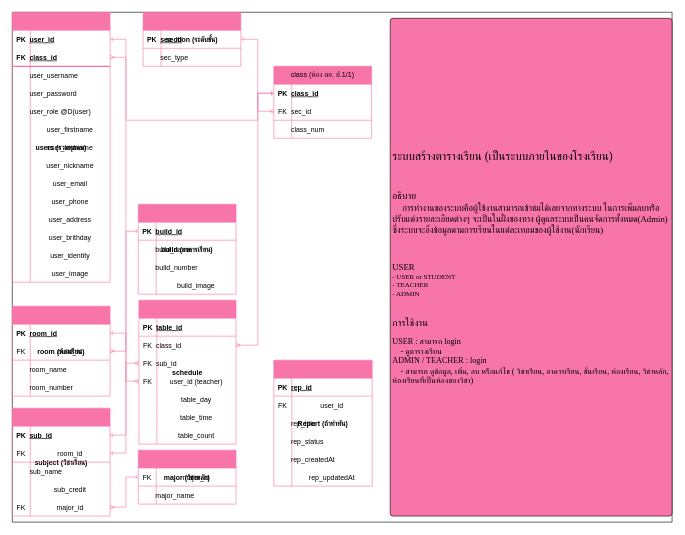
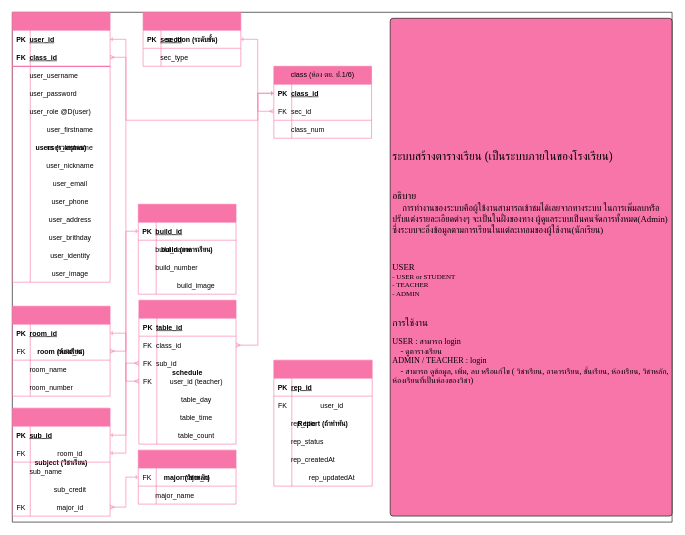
- <mxCell id="50" value="class (ห้อง ตย. ป.1/1)" style="verticalAlign=bottom;align=center;vsdxID=46;fillColor=#F875AA;gradientColor=none;shape=stencil(rZPdDsIgDIWfpreG0Sx6P+d7LBlzRISF4d/bCzZqYJkZi3ctfD2cUgCsxr4ZBHA2OmtO4iZb1wPugXOpe2Gl8xFgDVh1xoqjNRfdUj40gQzR2VyDwp3qWKjg7EEZL1/pgUgl9SzJ5sGCrUbj833wtd1Jpajrz/6/e3q7WWQ1C449rHWbo1rsNojLlSd0+au7Cb3N0k6uLhpzMmIfpC/ZL9EvwPoJ);strokeColor=#F875AA;spacingTop=0;spacingBottom=-24;spacingLeft=-3;spacingRight=-3;points=[];labelBackgroundColor=none;rounded=0;whiteSpace=wrap;html=1;labelBorderColor=none;labelPosition=center;verticalLabelPosition=top;" parent="49" vertex="1"><mxGeometry width="163" height="120" as="geometry" /></mxCell>
+ <mxCell id="50" value="class (ห้อง ตย. ป.1/6)" style="verticalAlign=bottom;align=center;vsdxID=46;fillColor=#F875AA;gradientColor=none;shape=stencil(rZPdDsIgDIWfpreG0Sx6P+d7LBlzRISF4d/bCzZqYJkZi3ctfD2cUgCsxr4ZBHA2OmtO4iZb1wPugXOpe2Gl8xFgDVh1xoqjNRfdUj40gQzR2VyDwp3qWKjg7EEZL1/pgUgl9SzJ5sGCrUbj833wtd1Jpajrz/6/e3q7WWQ1C449rHWbo1rsNojLlSd0+au7Cb3N0k6uLhpzMmIfpC/ZL9EvwPoJ);strokeColor=#F875AA;spacingTop=0;spacingBottom=-24;spacingLeft=-3;spacingRight=-3;points=[];labelBackgroundColor=none;rounded=0;whiteSpace=wrap;html=1;labelBorderColor=none;labelPosition=center;verticalLabelPosition=top;" parent="49" vertex="1"><mxGeometry width="163" height="120" as="geometry" /></mxCell>
